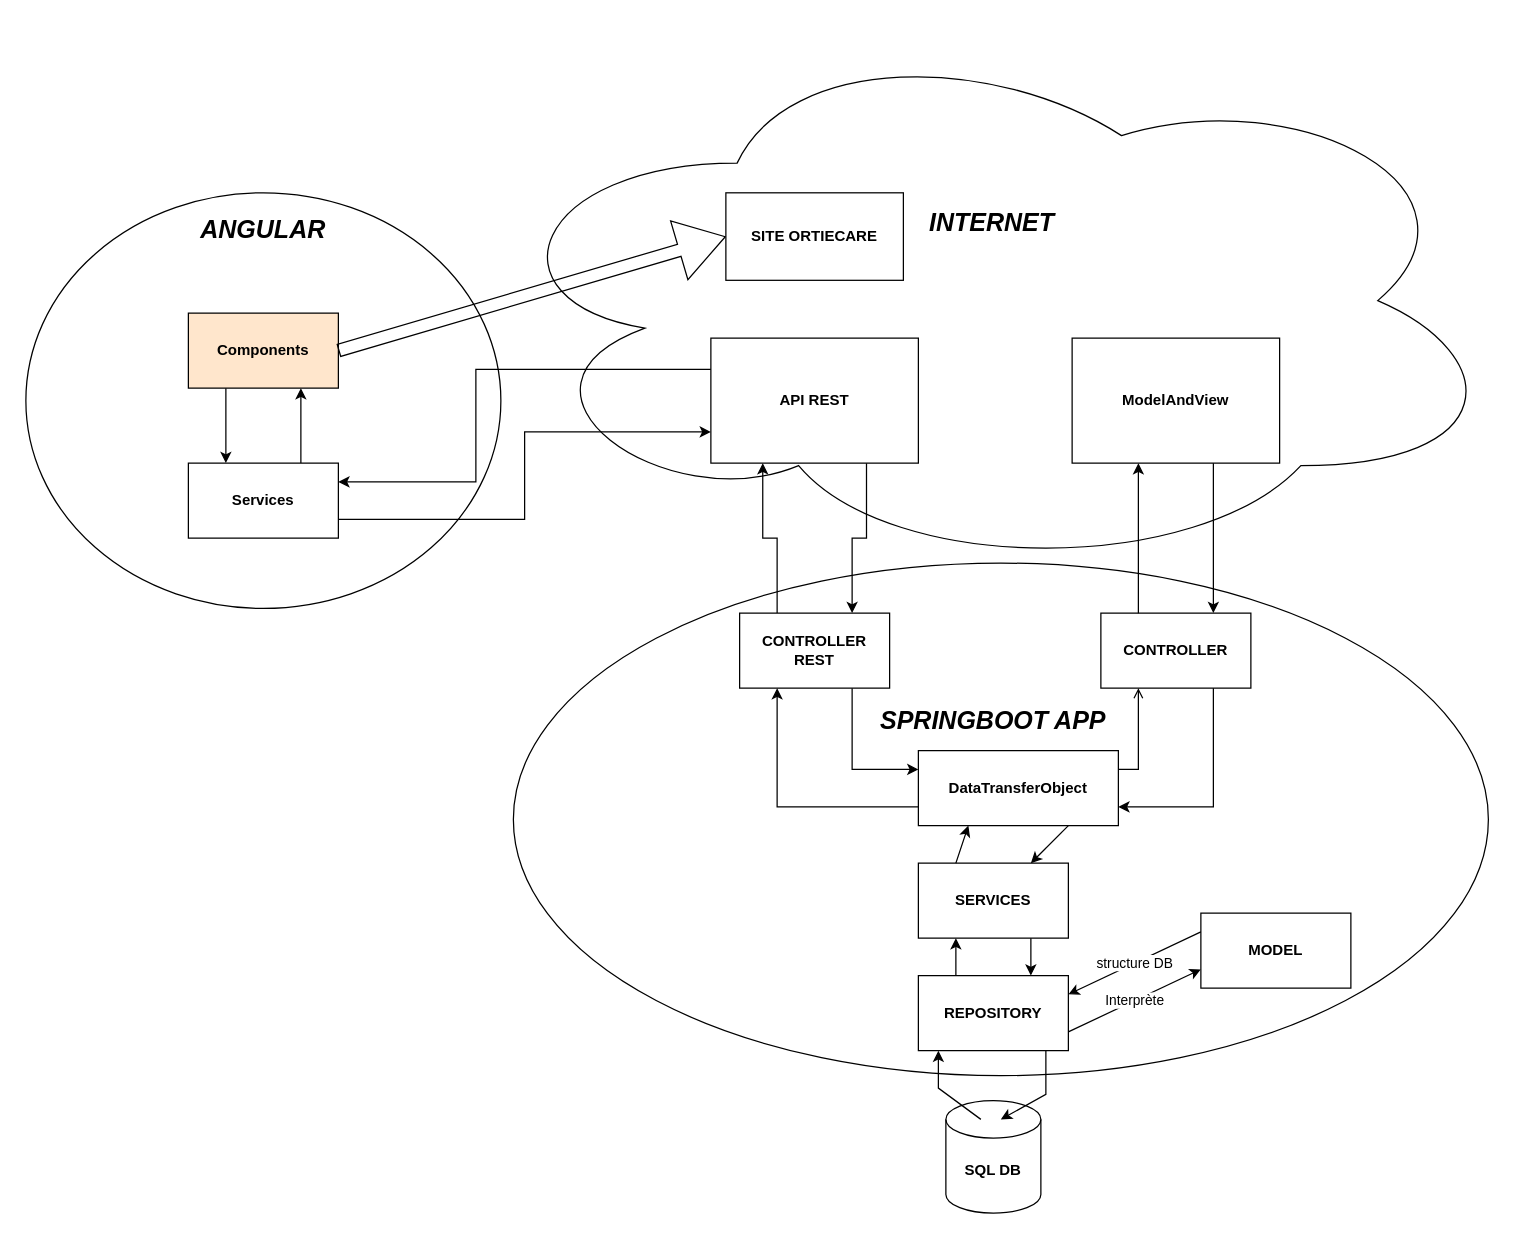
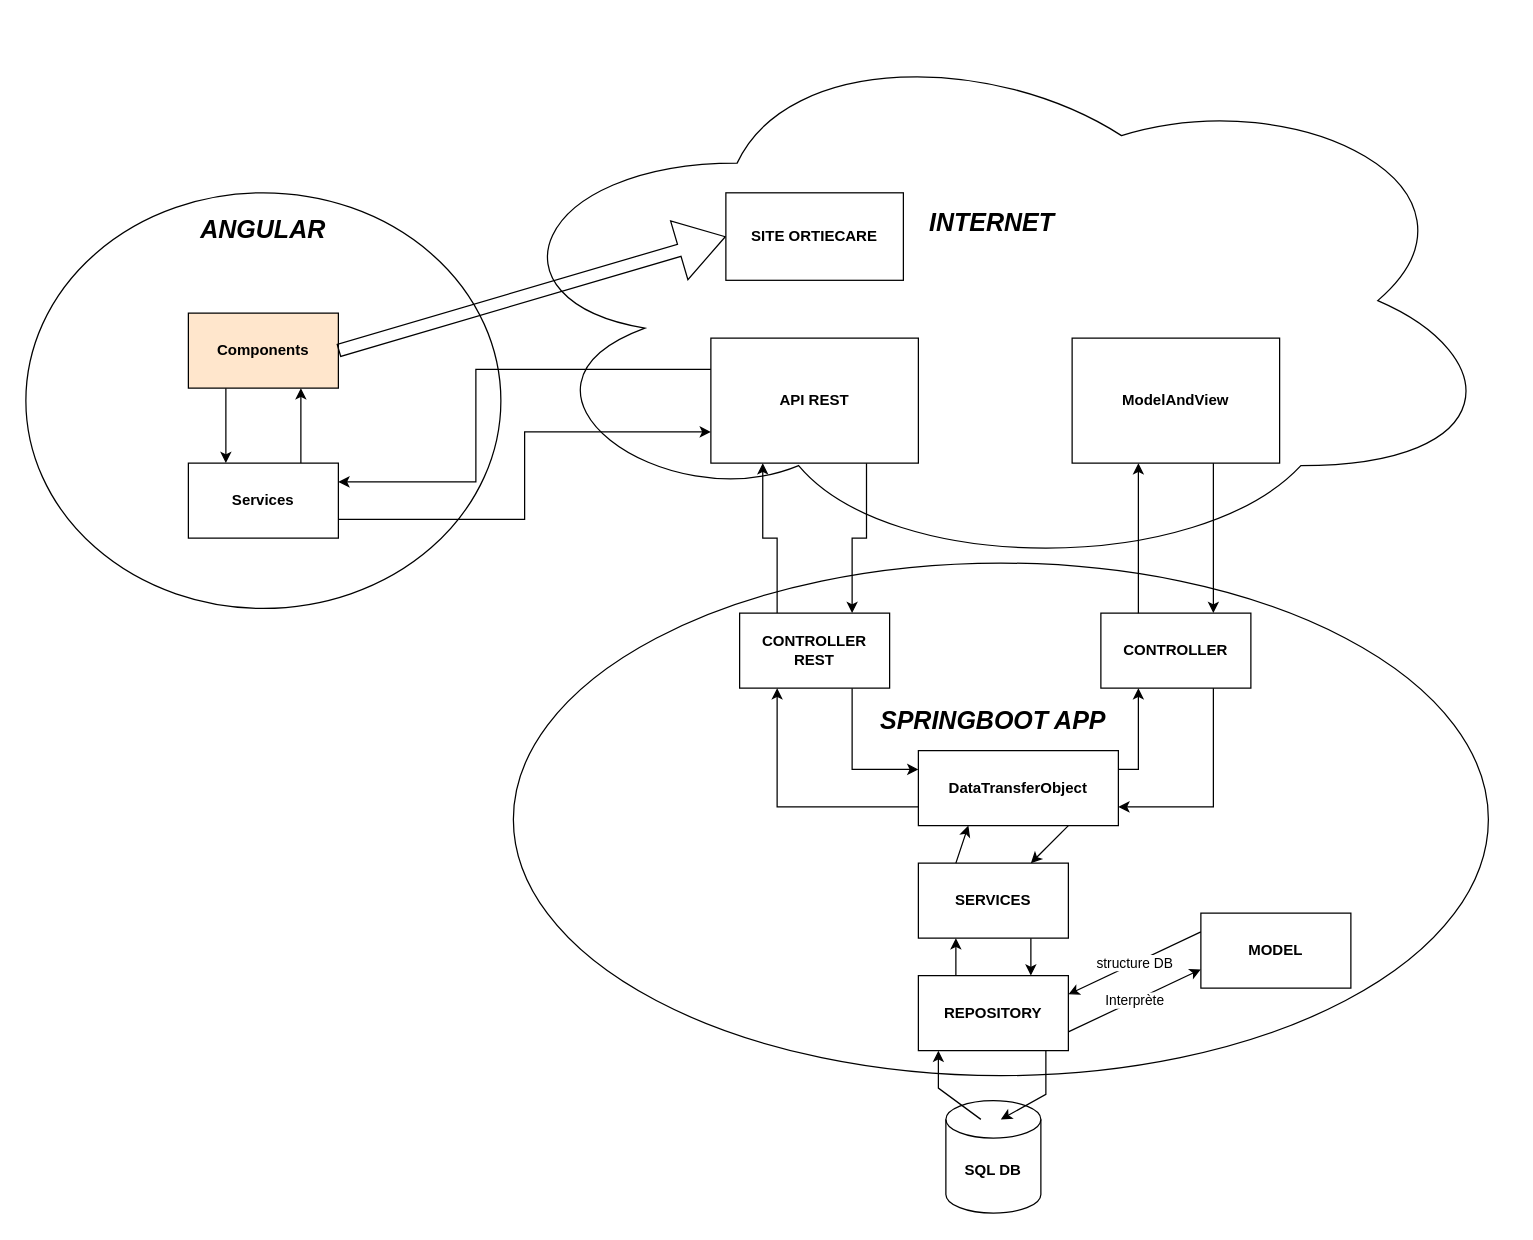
- <mxCell id="23" value="" style="endArrow=open;html=1;rounded=0;exitX=1;exitY=0.25;exitDx=0;exitDy=0;entryX=0.25;entryY=1;entryDx=0;entryDy=0;" parent="6" source="10" target="22" edge="1"><mxGeometry width="50" height="50" relative="1" as="geometry"><mxPoint x="1024" y="630" as="sourcePoint" /><mxPoint x="941" y="550" as="targetPoint" /><Array as="points"><mxPoint x="910" y="615" /></Array></mxGeometry></mxCell>
+ <mxCell id="23" value="" style="endArrow=classic;html=1;rounded=0;exitX=1;exitY=0.25;exitDx=0;exitDy=0;entryX=0.25;entryY=1;entryDx=0;entryDy=0;" parent="6" source="10" target="22" edge="1"><mxGeometry width="50" height="50" relative="1" as="geometry"><mxPoint x="1024" y="630" as="sourcePoint" /><mxPoint x="941" y="550" as="targetPoint" /><Array as="points"><mxPoint x="910" y="615" /></Array></mxGeometry></mxCell>
